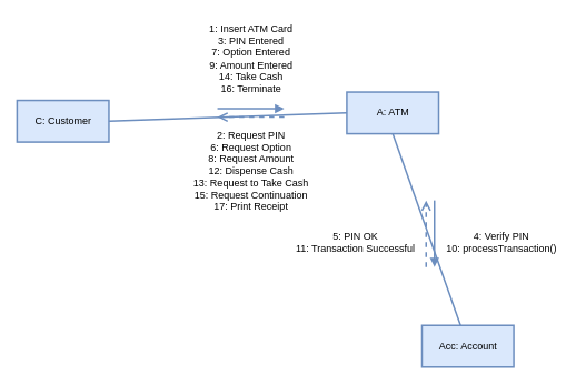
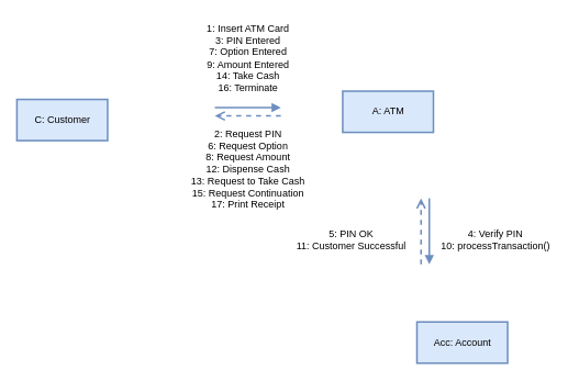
- <mxCell id="6" value="" style="endArrow=none;html=1;rounded=0;exitX=1;exitY=0.5;exitDx=0;exitDy=0;entryX=0;entryY=0.5;entryDx=0;entryDy=0;fillColor=#dae8fc;strokeColor=#6c8ebf;strokeWidth=2;" edge="1" parent="1" source="2" target="3"><mxGeometry relative="1" as="geometry"><mxPoint x="150" y="330" as="sourcePoint" /><mxPoint x="310" y="330" as="targetPoint" /></mxGeometry></mxCell>
- <mxCell id="5" value="" style="endArrow=none;html=1;rounded=0;entryX=0.5;entryY=1;entryDx=0;entryDy=0;fillColor=#dae8fc;strokeColor=#6c8ebf;strokeWidth=2;" edge="1" parent="1" source="4" target="3"><mxGeometry relative="1" as="geometry"><mxPoint x="330" y="280" as="sourcePoint" /><mxPoint x="490" y="280" as="targetPoint" /></mxGeometry></mxCell>
- <mxCell id="13" value="5: PIN OK&lt;br&gt;11: Transaction Successful" style="text;html=1;align=center;verticalAlign=middle;resizable=0;points=[];autosize=1;strokeWidth=2;" vertex="1" parent="1"><mxGeometry x="340" y="270" width="170" height="40" as="geometry" /></mxCell>
+ <mxCell id="13" value="5: PIN OK&lt;br&gt;11: Customer Successful" style="text;html=1;align=center;verticalAlign=middle;resizable=0;points=[];autosize=1;strokeWidth=2;" vertex="1" parent="1"><mxGeometry x="340" y="270" width="170" height="40" as="geometry" /></mxCell>
